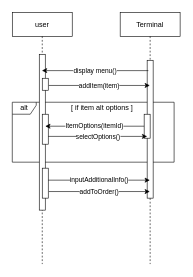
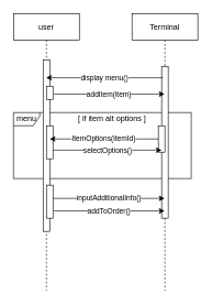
- <mxCell id="2" value="alt" style="shape=umlFrame;whiteSpace=wrap;html=1;width=40;height=20;" vertex="1" parent="1"><mxGeometry x="20" y="170" width="270" height="100" as="geometry" /></mxCell>
+ <mxCell id="2" value="menu" style="shape=umlFrame;whiteSpace=wrap;html=1;width=40;height=20;" vertex="1" parent="1"><mxGeometry x="20" y="170" width="270" height="100" as="geometry" /></mxCell>
